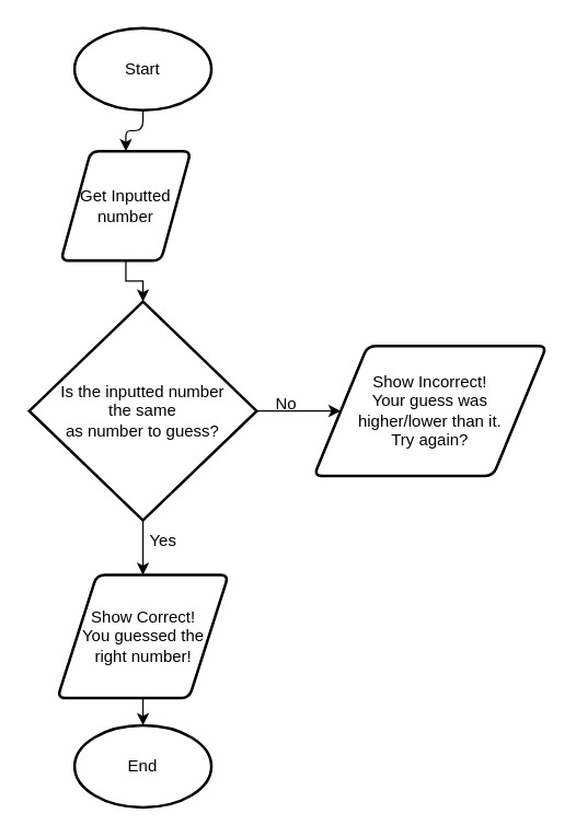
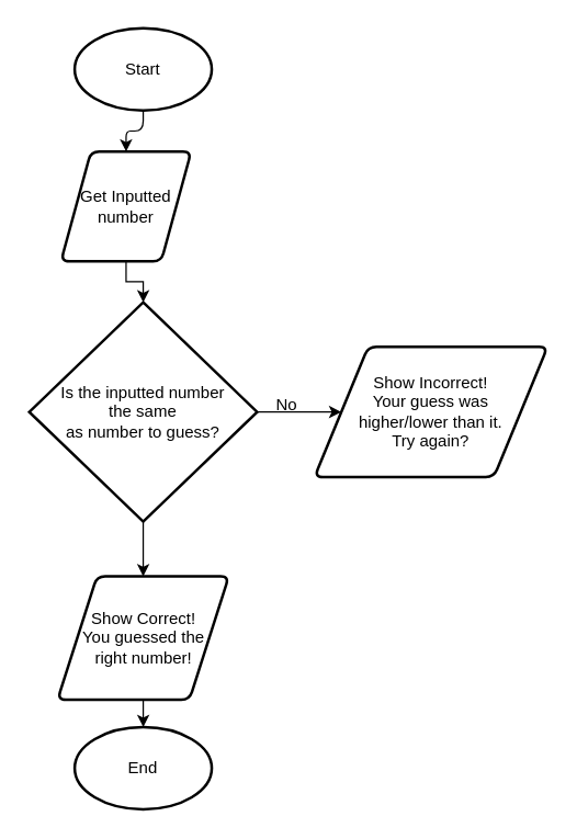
- <mxCell id="13" value="Yes" style="text;html=1;strokeColor=none;fillColor=none;align=center;verticalAlign=middle;whiteSpace=wrap;rounded=0;" parent="1" vertex="1"><mxGeometry x="89" y="380" width="60" height="30" as="geometry" /></mxCell>
